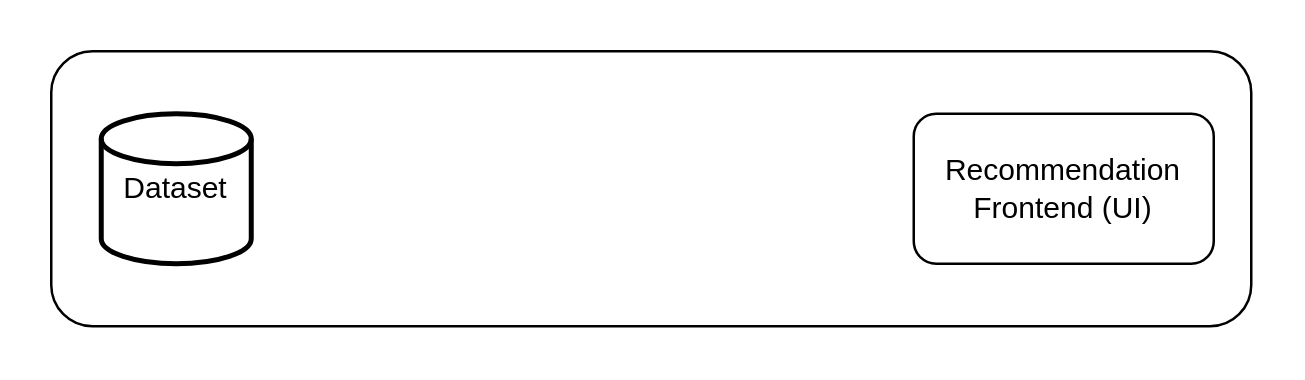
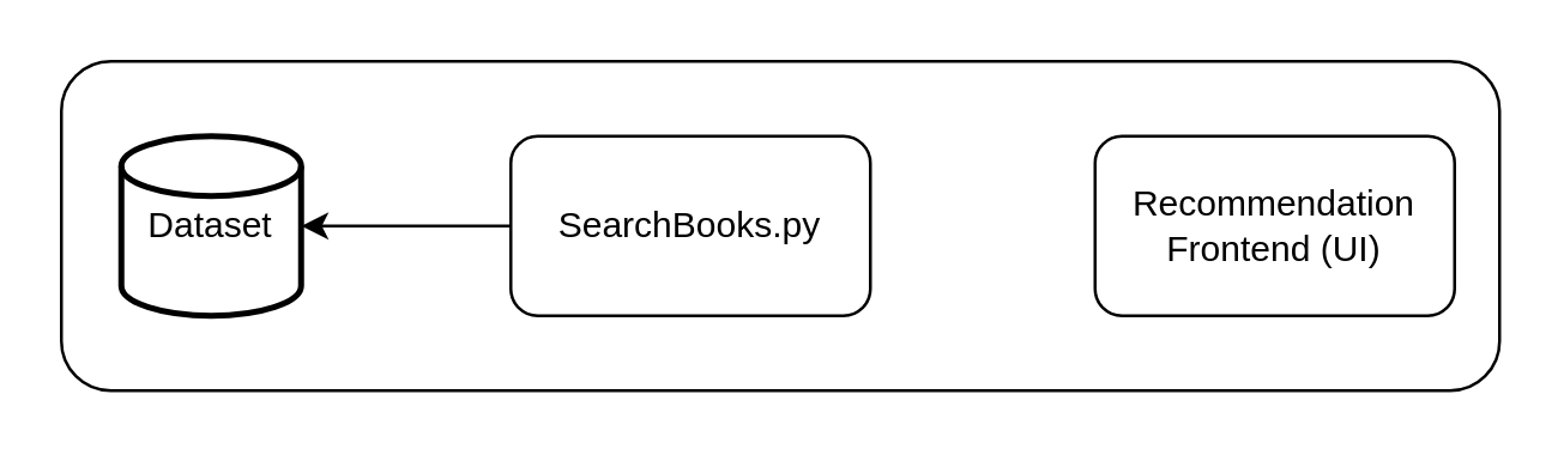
+ <mxCell id="4" style="edgeStyle=orthogonalEdgeStyle;rounded=0;orthogonalLoop=1;jettySize=auto;html=1;exitX=0;exitY=0.5;exitDx=0;exitDy=0;entryX=1;entryY=0.5;entryDx=0;entryDy=0;entryPerimeter=0;" edge="1" parent="1" source="5" target="3"><mxGeometry relative="1" as="geometry" /></mxCell>
+ <mxCell id="5" value="SearchBooks.py" style="rounded=1;whiteSpace=wrap;html=1;" vertex="1" parent="1"><mxGeometry x="170" y="45" width="120" height="60" as="geometry" /></mxCell>
